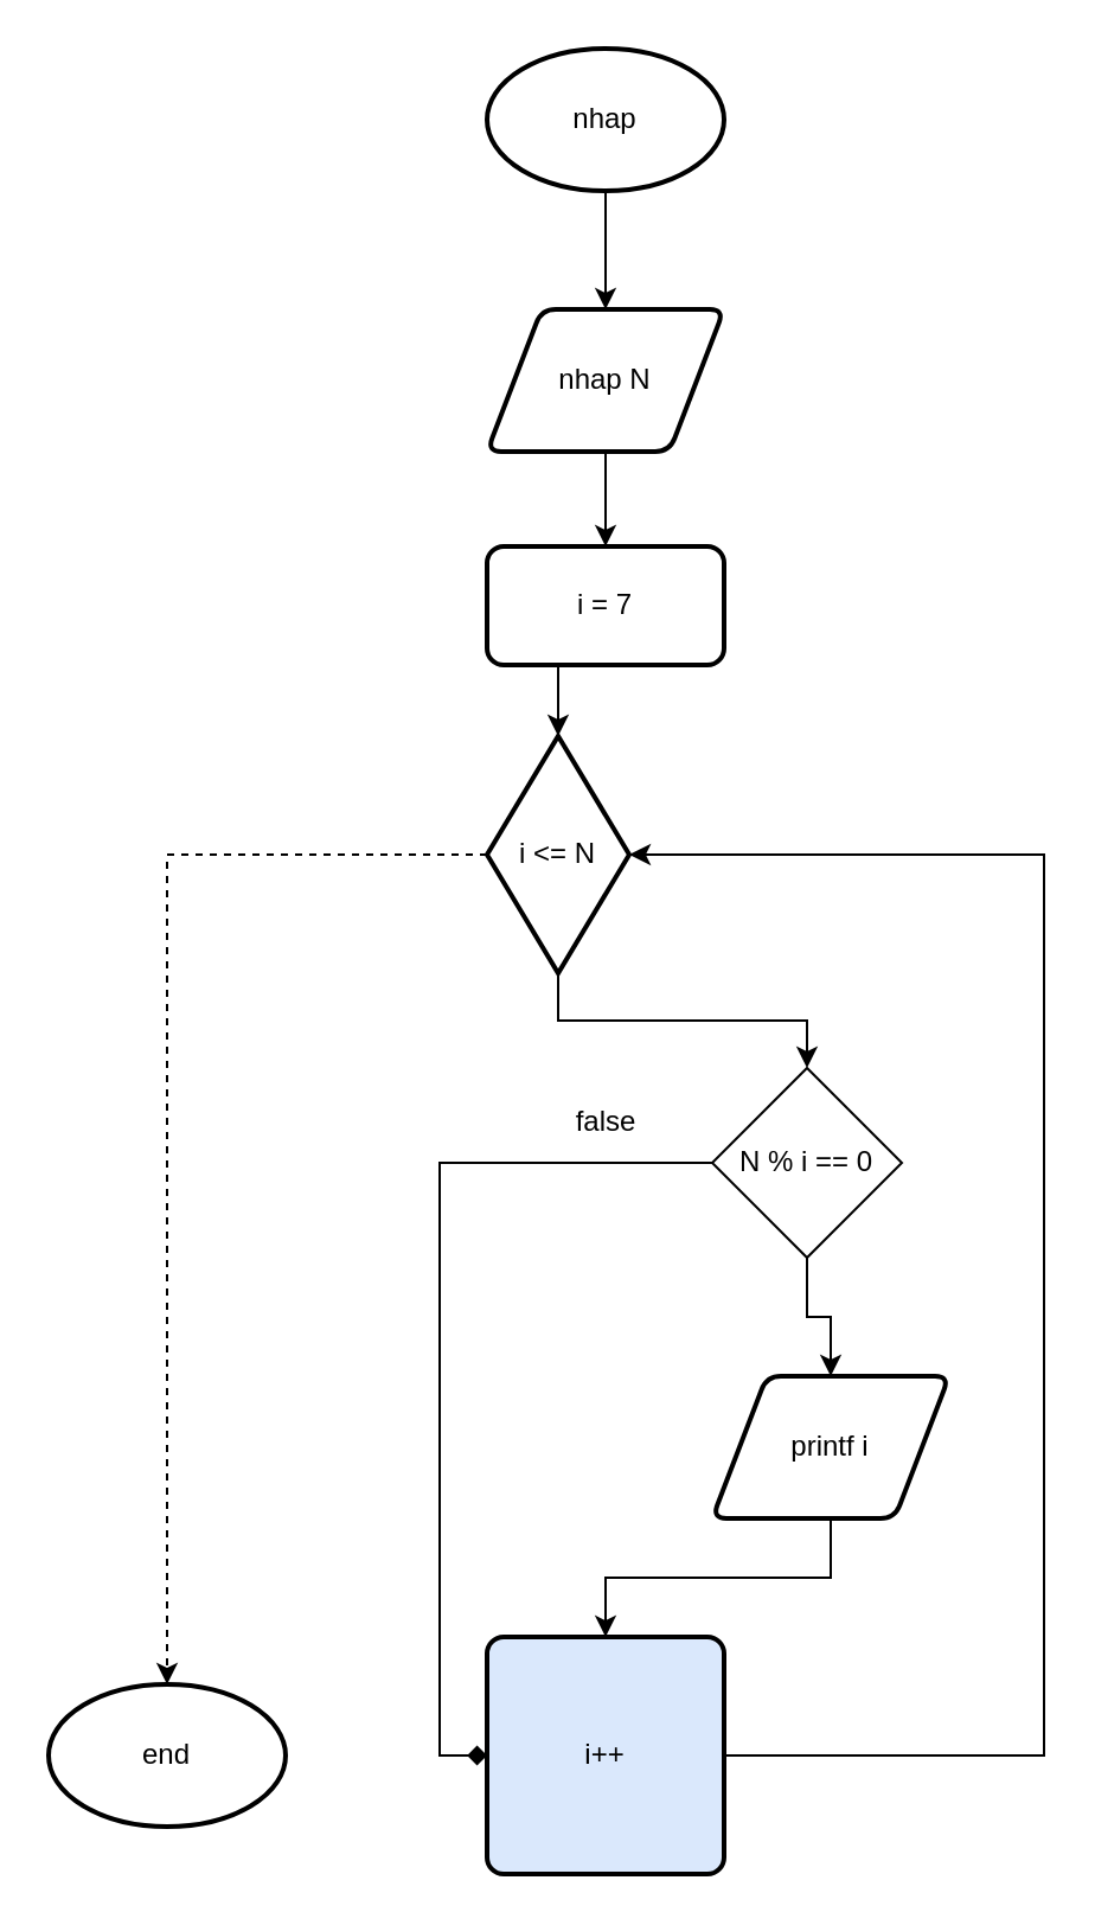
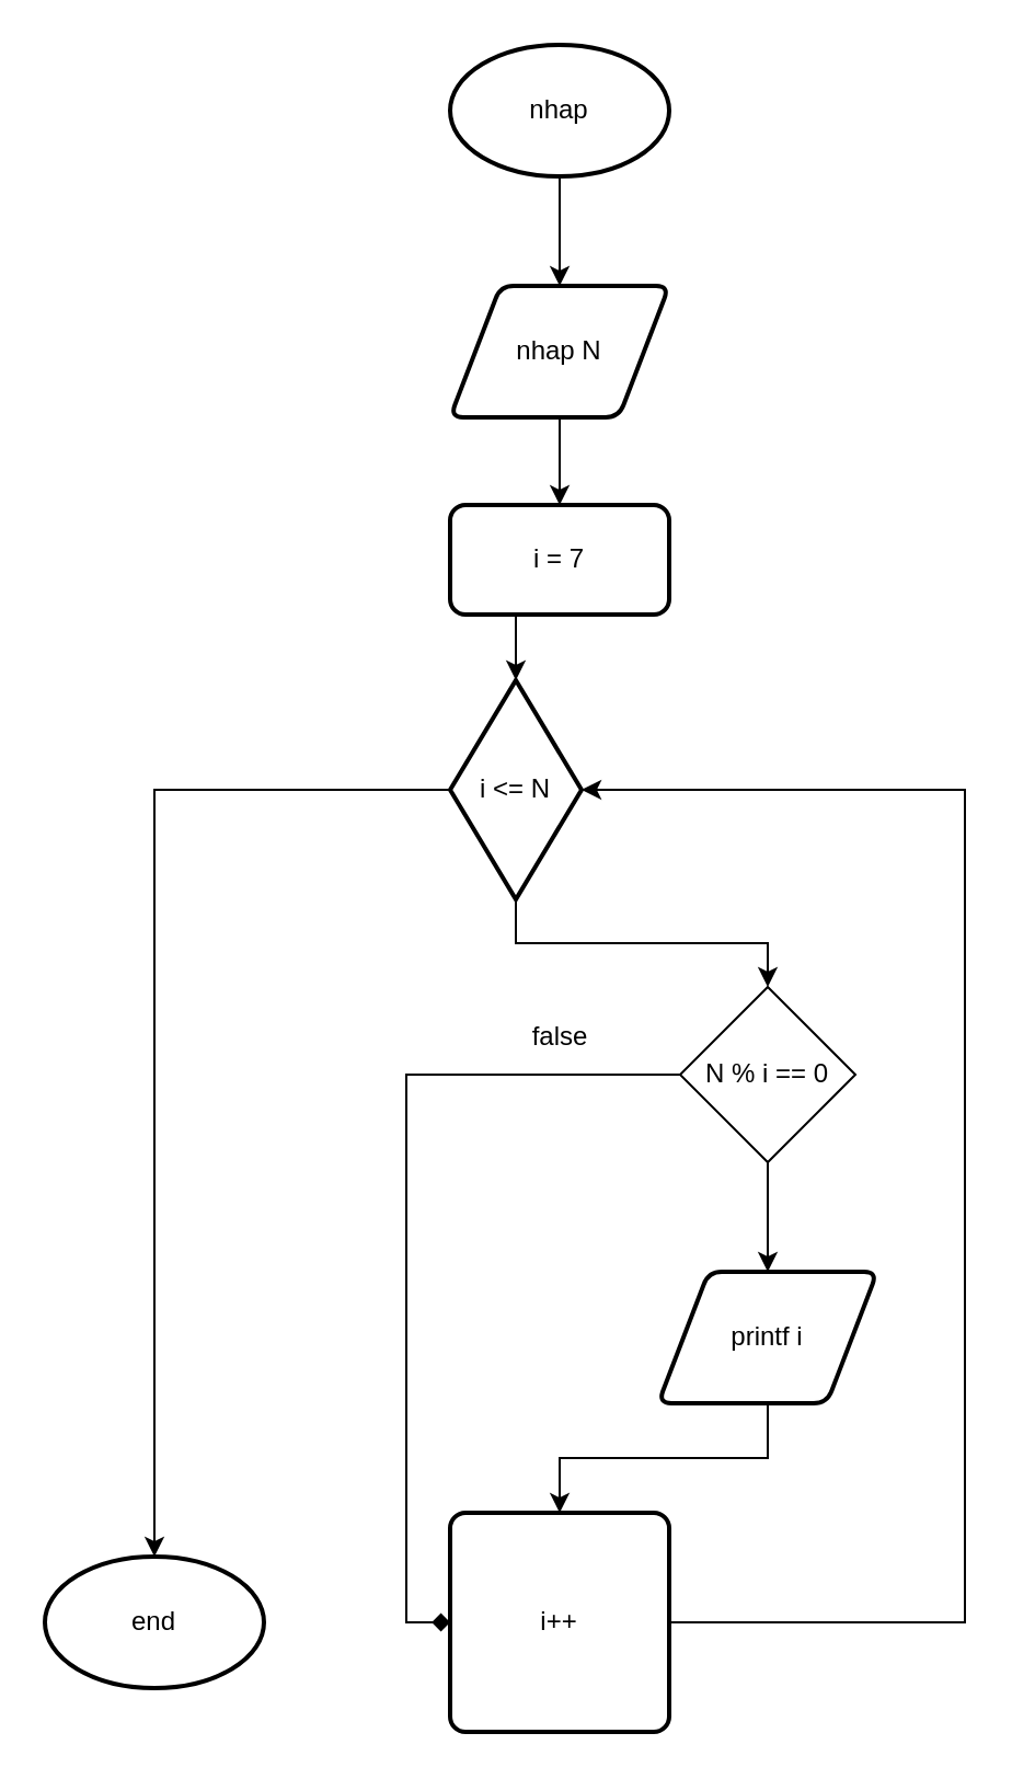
- <mxCell id="19" style="edgeStyle=orthogonalEdgeStyle;rounded=0;orthogonalLoop=1;jettySize=auto;html=1;exitX=0;exitY=0.5;exitDx=0;exitDy=0;exitPerimeter=0;entryX=0.5;entryY=0;entryDx=0;entryDy=0;entryPerimeter=0;dashed=1;" edge="1" parent="1" source="7" target="13"><mxGeometry relative="1" as="geometry" /></mxCell>
+ <mxCell id="19" style="edgeStyle=orthogonalEdgeStyle;rounded=0;orthogonalLoop=1;jettySize=auto;html=1;exitX=0;exitY=0.5;exitDx=0;exitDy=0;exitPerimeter=0;entryX=0.5;entryY=0;entryDx=0;entryDy=0;entryPerimeter=0;" edge="1" parent="1" source="7" target="13"><mxGeometry relative="1" as="geometry" /></mxCell>
- <mxCell id="17" value="N % i == 0" style="rhombus;whiteSpace=wrap;html=1;" vertex="1" parent="1"><mxGeometry x="300" y="450" width="80" height="80" as="geometry" /></mxCell>
+ <mxCell id="17" value="N % i == 0" style="rhombus;whiteSpace=wrap;html=1;" vertex="1" parent="1"><mxGeometry x="310" y="450" width="80" height="80" as="geometry" /></mxCell>
- <mxCell id="10" value="i++" style="rounded=1;whiteSpace=wrap;html=1;absoluteArcSize=1;arcSize=14;strokeWidth=2;fillColor=#dae8fc;" parent="1" vertex="1"><mxGeometry x="205" y="690" width="100" height="100" as="geometry" /></mxCell>
+ <mxCell id="10" value="i++" style="rounded=1;whiteSpace=wrap;html=1;absoluteArcSize=1;arcSize=14;strokeWidth=2;" parent="1" vertex="1"><mxGeometry x="205" y="690" width="100" height="100" as="geometry" /></mxCell>
